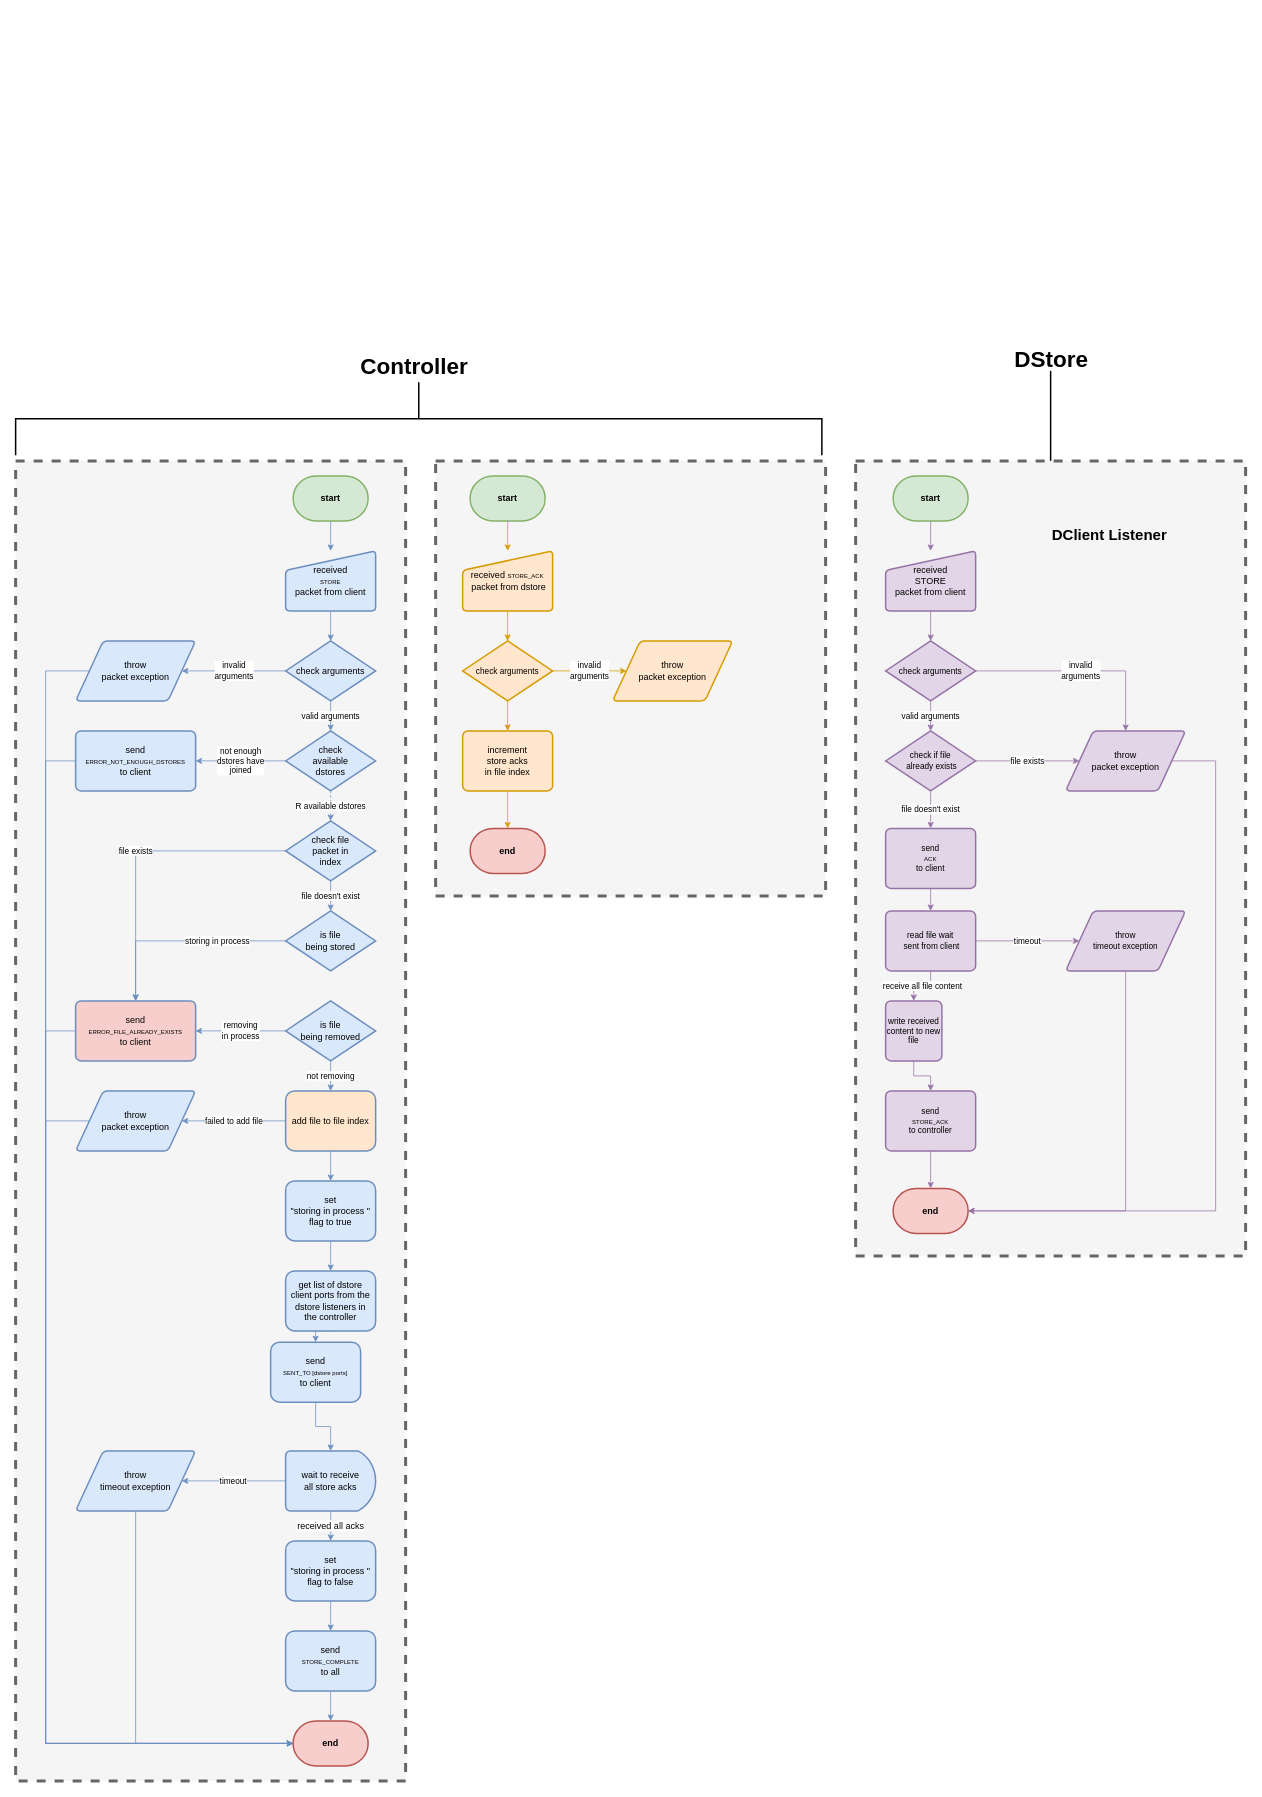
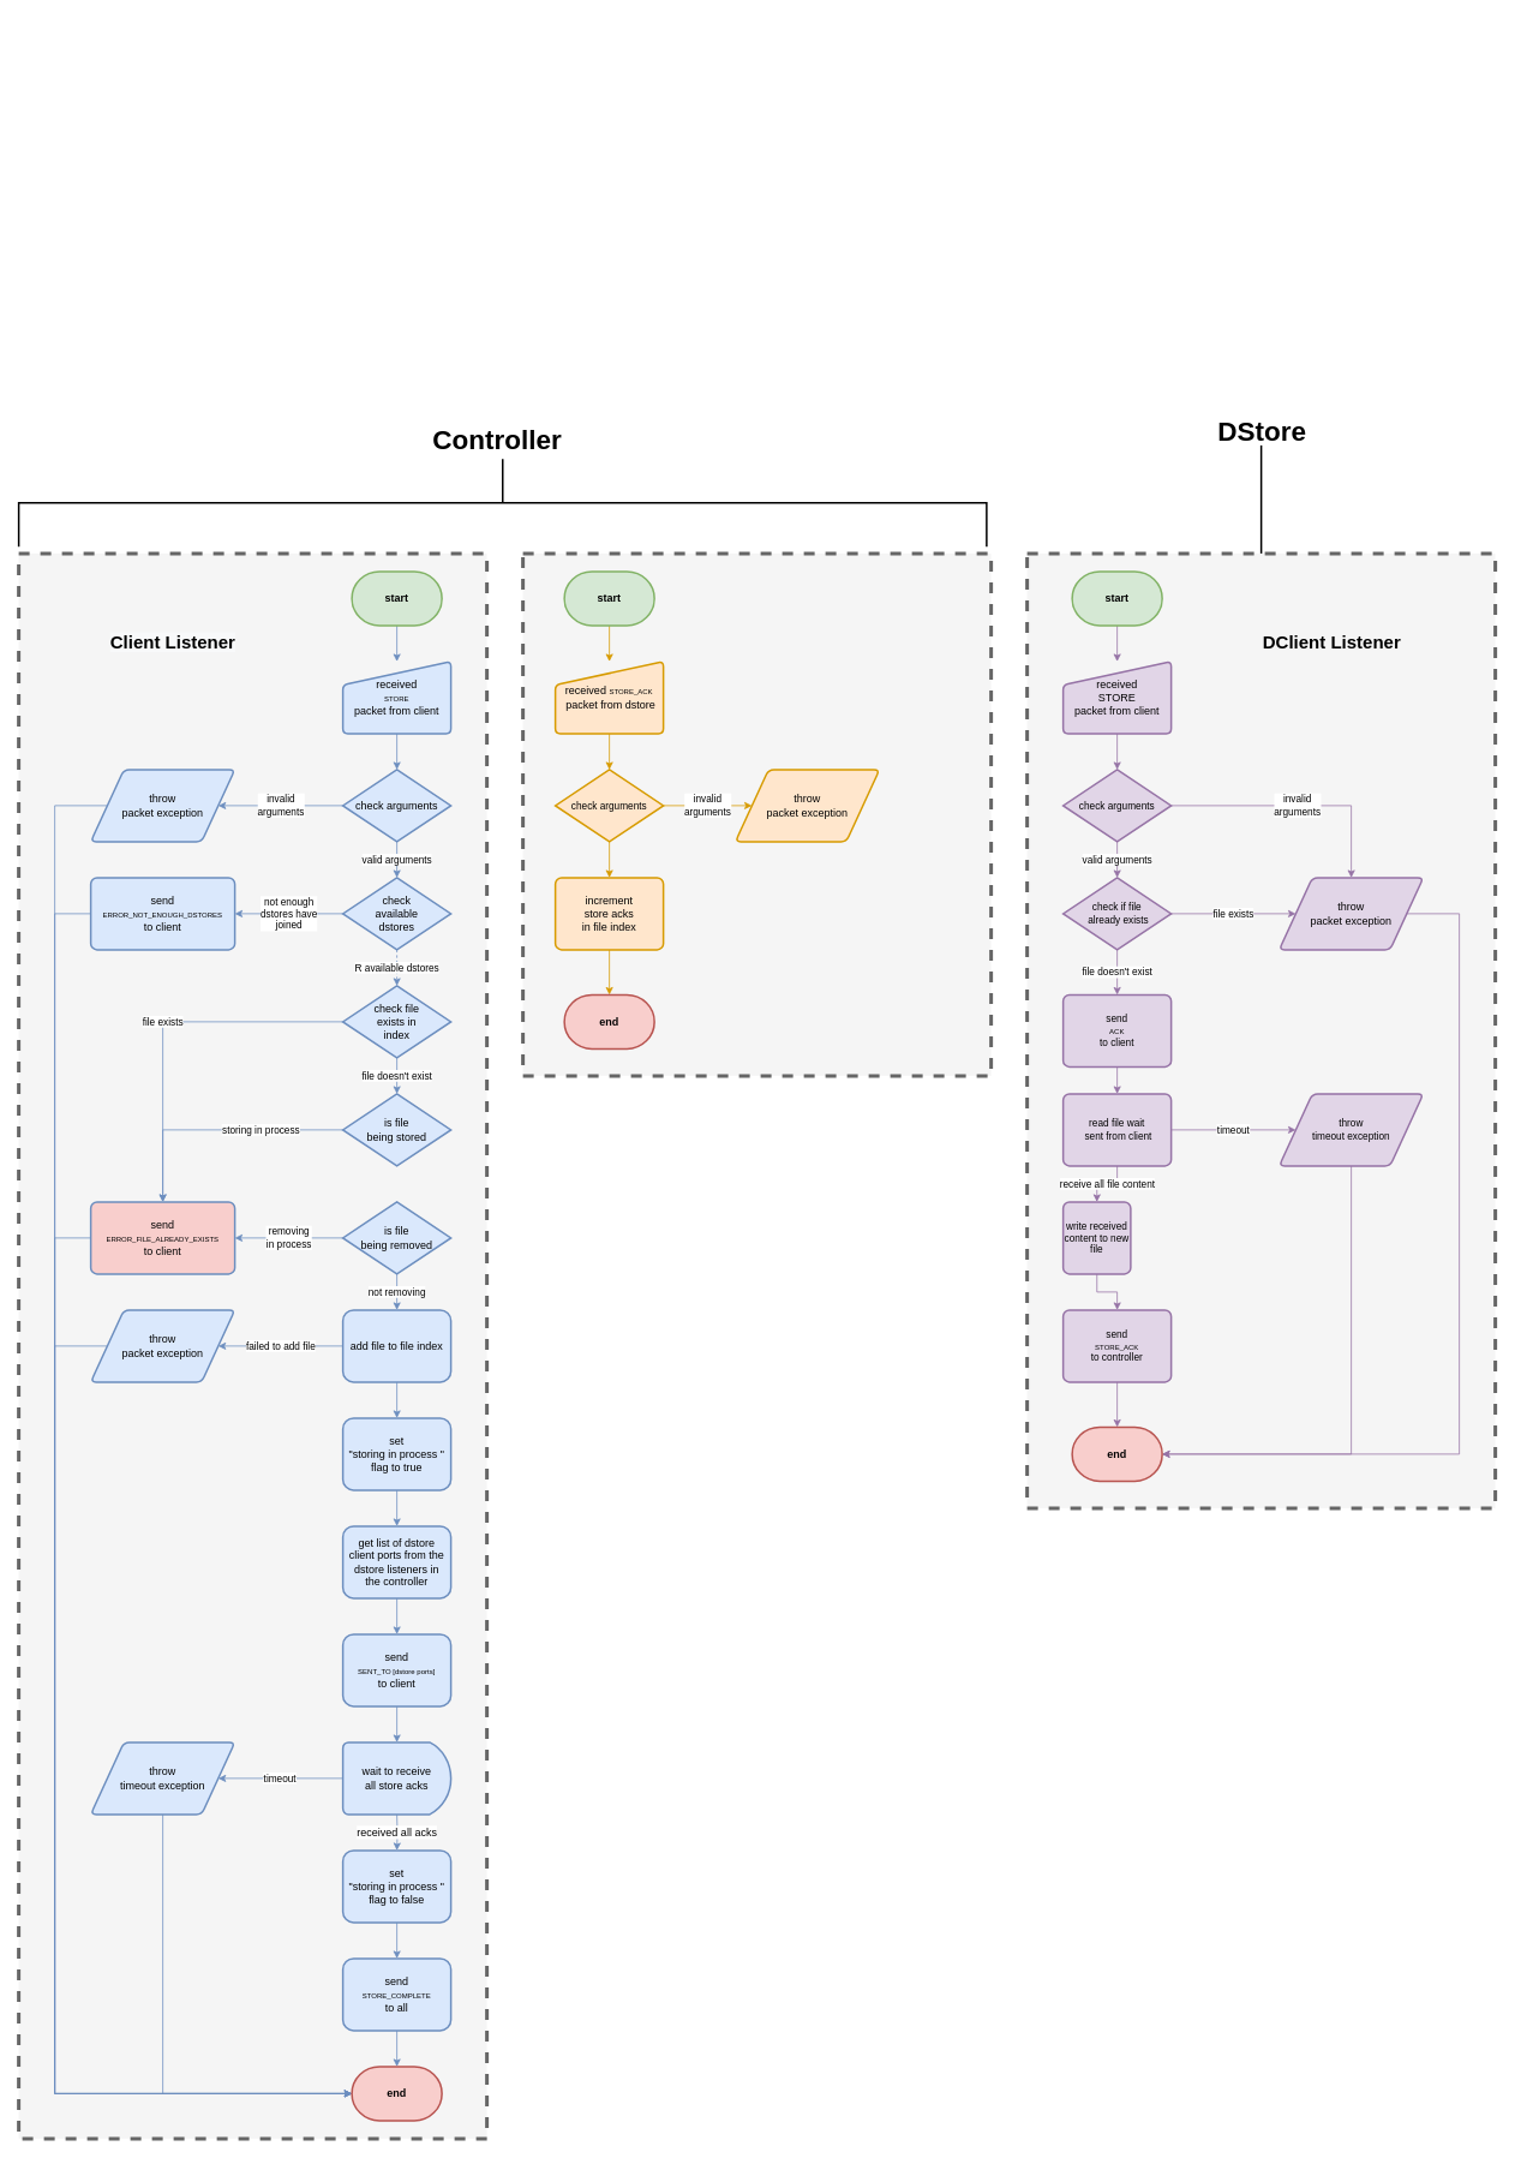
+ <mxCell id="64" value="&lt;b style=&quot;color: rgb(0, 0, 0); font-family: helvetica; font-size: 20px; font-style: normal; letter-spacing: normal; text-align: center; text-indent: 0px; text-transform: none; word-spacing: 0px; background-color: rgb(248, 249, 250);&quot;&gt;Client Listener&lt;/b&gt;" style="text;whiteSpace=wrap;html=1;fontSize=8;" parent="1" vertex="1"><mxGeometry x="120" y="694" width="160" height="30" as="geometry" /></mxCell>
- <mxCell id="19" value="check file &lt;br&gt;packet in&lt;br&gt;index" style="strokeWidth=2;html=1;shape=mxgraph.flowchart.decision;whiteSpace=wrap;fillColor=#dae8fc;strokeColor=#6c8ebf;" parent="1" vertex="1"><mxGeometry x="380" y="1094" width="120" height="80" as="geometry" /></mxCell>
+ <mxCell id="19" value="check file &lt;br&gt;exists in&lt;br&gt;index" style="strokeWidth=2;html=1;shape=mxgraph.flowchart.decision;whiteSpace=wrap;fillColor=#dae8fc;strokeColor=#6c8ebf;" parent="1" vertex="1"><mxGeometry x="380" y="1094" width="120" height="80" as="geometry" /></mxCell>
- <mxCell id="26" value="add file to file index" style="rounded=1;whiteSpace=wrap;html=1;fillColor=#ffe6cc;strokeColor=#6c8ebf;strokeWidth=2;" parent="1" vertex="1"><mxGeometry x="380" y="1454" width="120" height="80" as="geometry" /></mxCell>
+ <mxCell id="26" value="add file to file index" style="rounded=1;whiteSpace=wrap;html=1;fillColor=#dae8fc;strokeColor=#6c8ebf;strokeWidth=2;" parent="1" vertex="1"><mxGeometry x="380" y="1454" width="120" height="80" as="geometry" /></mxCell>
- <mxCell id="34" value="send&lt;br&gt;&lt;font&gt;&lt;font style=&quot;font-size: 8px&quot;&gt;SENT_TO [dstore ports] &lt;/font&gt;&lt;br&gt;&lt;/font&gt;to client" style="rounded=1;whiteSpace=wrap;html=1;fillColor=#dae8fc;strokeColor=#6c8ebf;strokeWidth=2;" parent="1" vertex="1"><mxGeometry x="360" y="1789" width="120" height="80" as="geometry" /></mxCell>
+ <mxCell id="34" value="send&lt;br&gt;&lt;font&gt;&lt;font style=&quot;font-size: 8px&quot;&gt;SENT_TO [dstore ports] &lt;/font&gt;&lt;br&gt;&lt;/font&gt;to client" style="rounded=1;whiteSpace=wrap;html=1;fillColor=#dae8fc;strokeColor=#6c8ebf;strokeWidth=2;" parent="1" vertex="1"><mxGeometry x="380" y="1814" width="120" height="80" as="geometry" /></mxCell>
